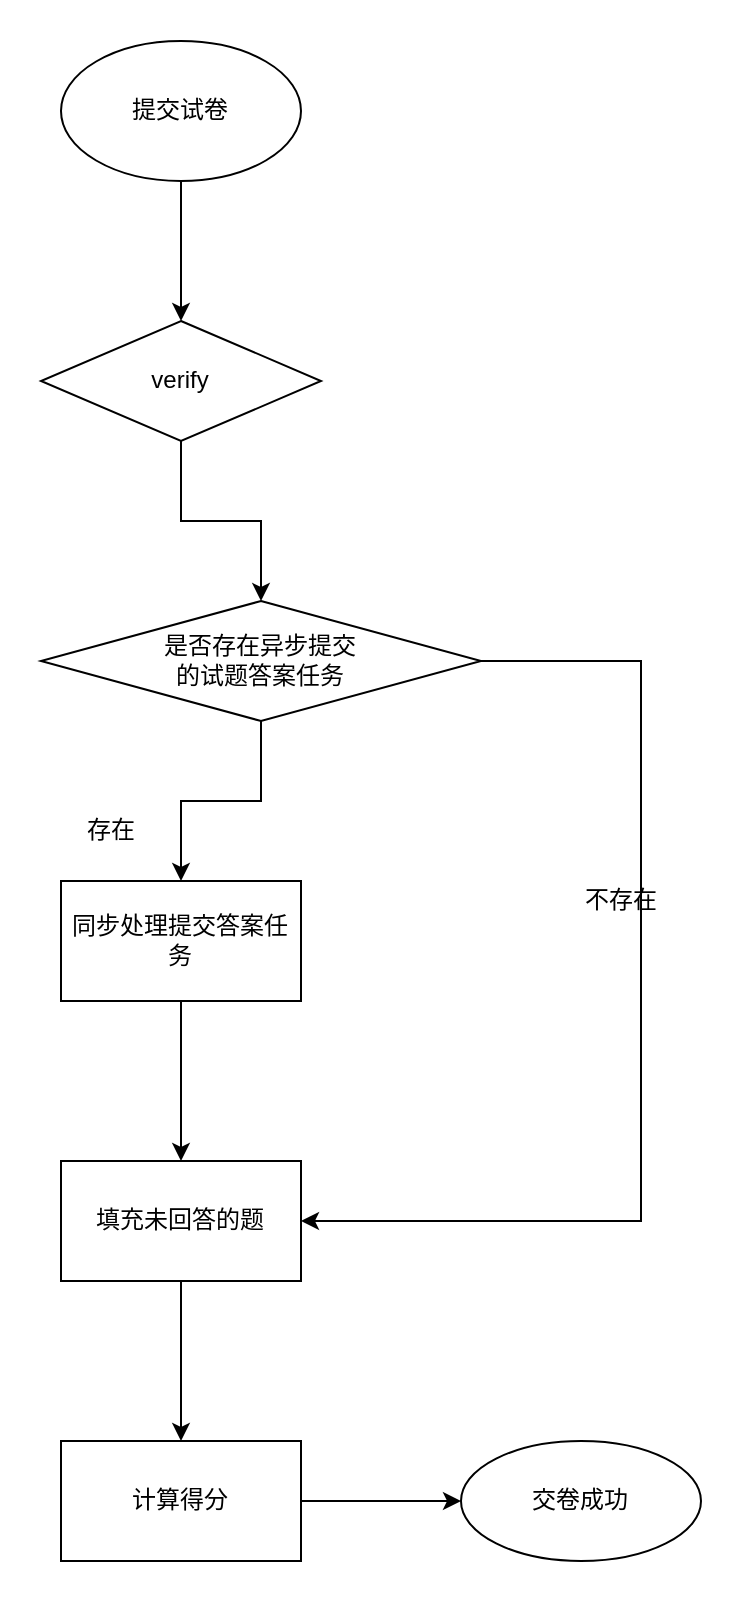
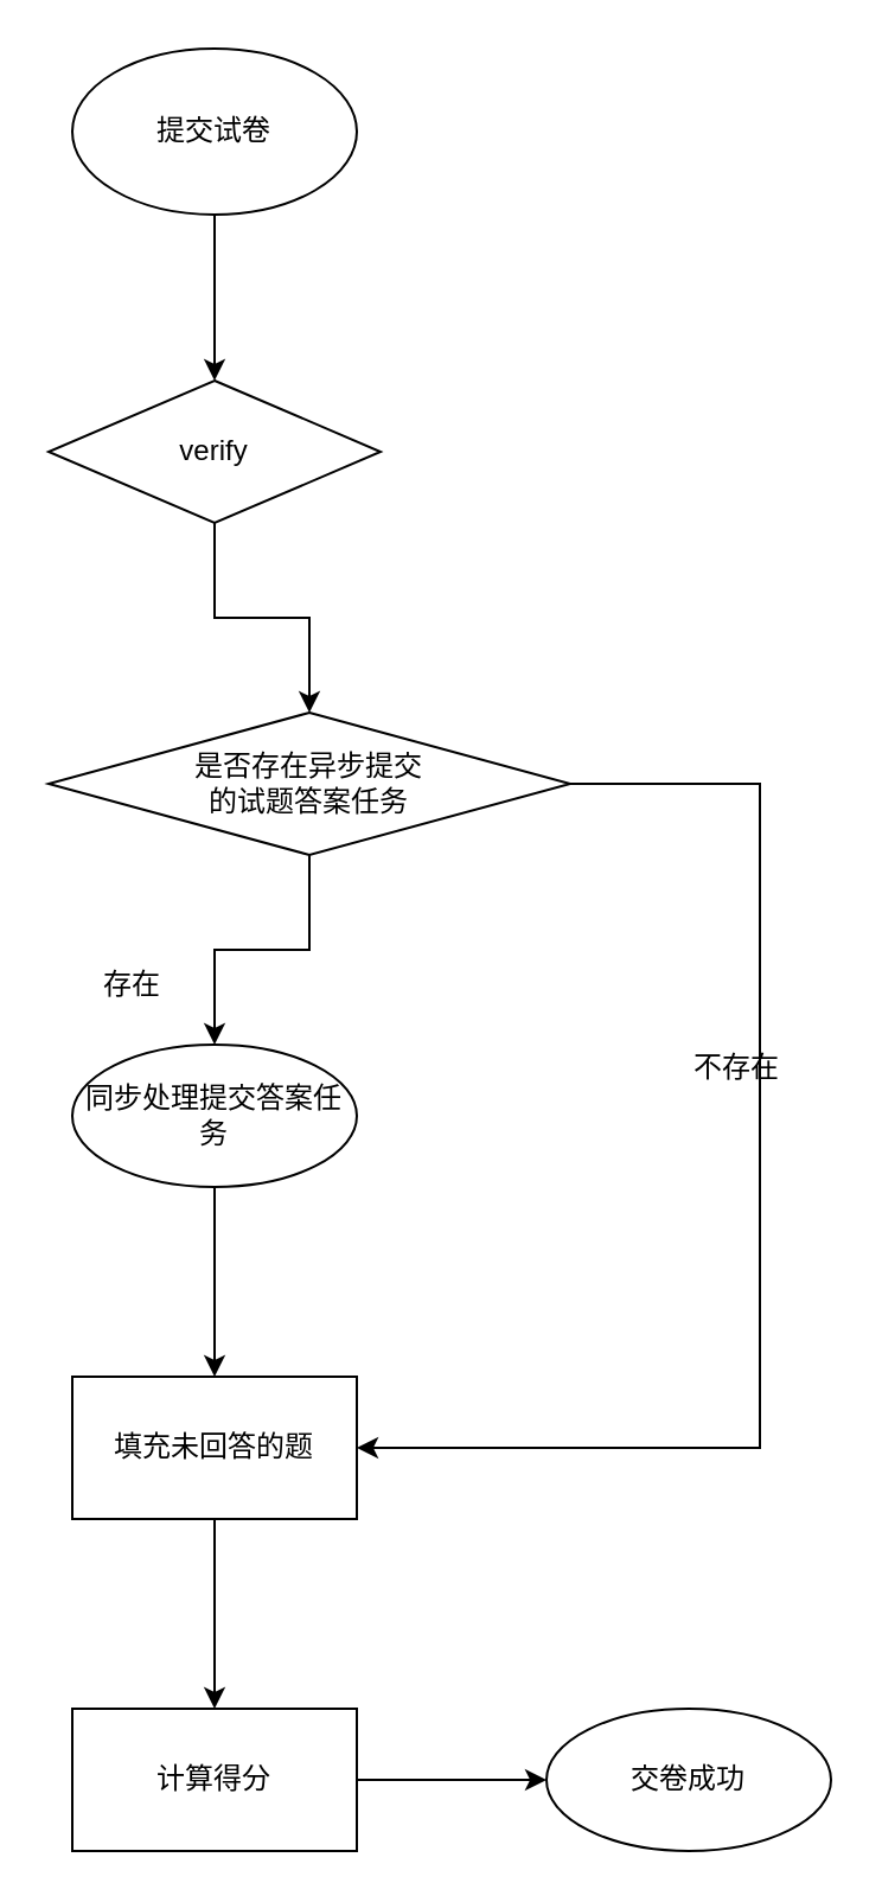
- <mxCell id="10" value="同步处理提交答案任务" style="whiteSpace=wrap;html=1;" vertex="1" parent="1"><mxGeometry x="30" y="440" width="120" height="60" as="geometry" /></mxCell>
+ <mxCell id="10" value="同步处理提交答案任务" style="ellipse;whiteSpace=wrap;html=1;" vertex="1" parent="1"><mxGeometry x="30" y="440" width="120" height="60" as="geometry" /></mxCell>
